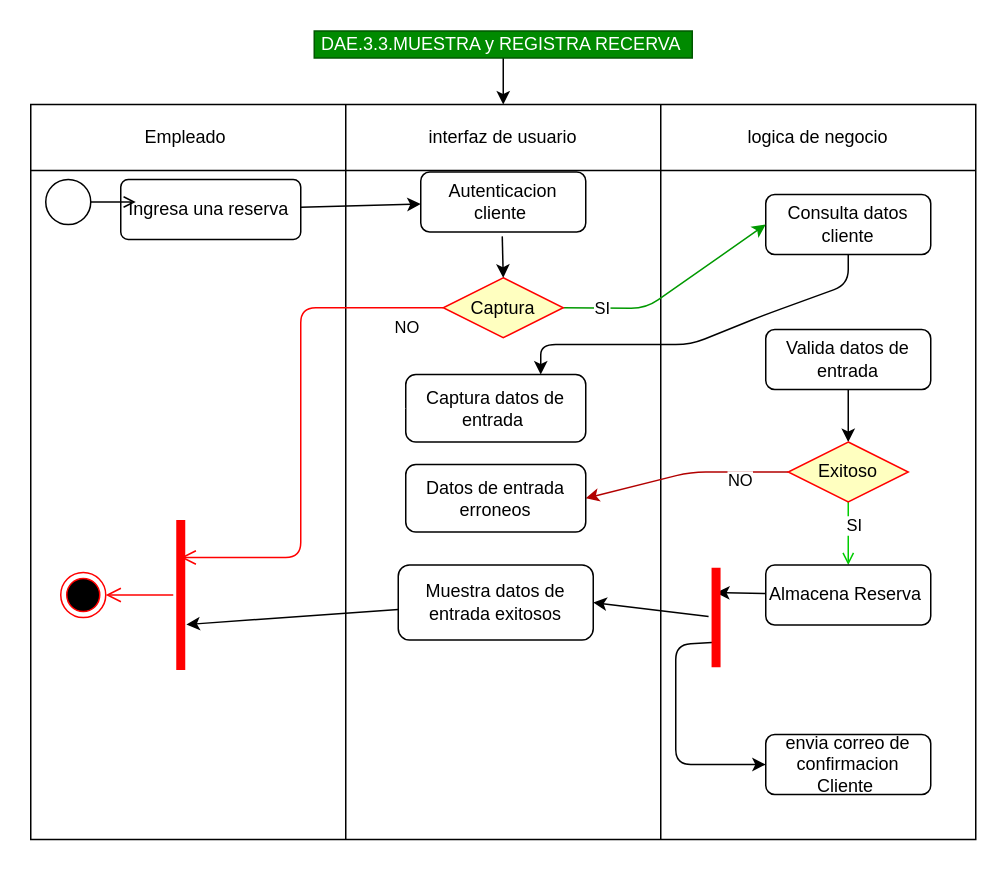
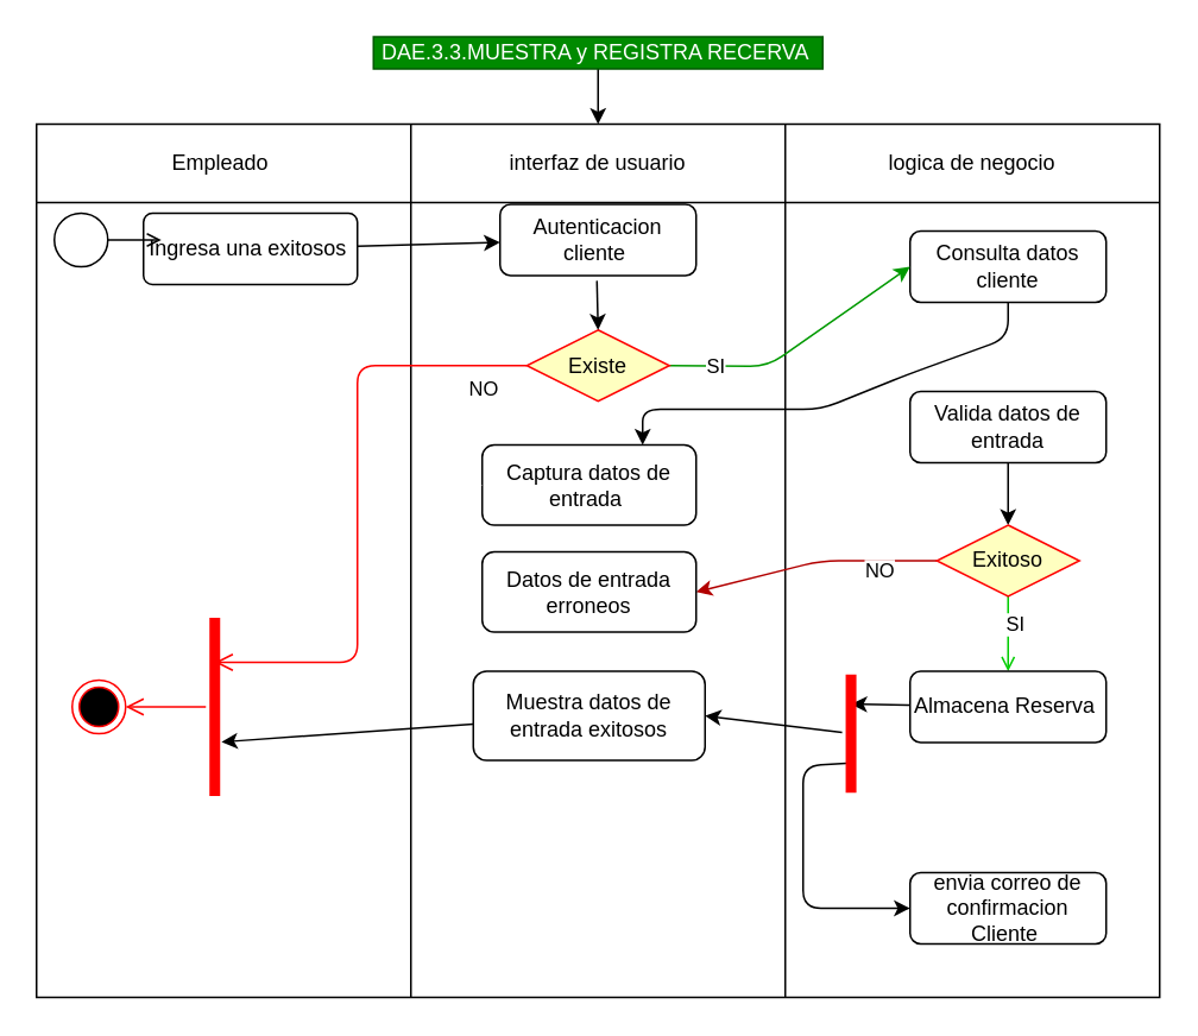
- <mxCell id="15" value="&lt;span style=&quot;color: rgb(0 , 0 , 0)&quot;&gt;Ingresa una reserva&amp;nbsp;&lt;/span&gt;" style="html=1;align=center;verticalAlign=middle;rounded=1;absoluteArcSize=1;arcSize=10;dashed=0;fillColor=#FFFFFF;" parent="1" vertex="1"><mxGeometry x="80" y="119" width="120" height="40" as="geometry" /></mxCell>
+ <mxCell id="15" value="&lt;span style=&quot;color: rgb(0 , 0 , 0)&quot;&gt;Ingresa una exitosos&amp;nbsp;&lt;/span&gt;" style="html=1;align=center;verticalAlign=middle;rounded=1;absoluteArcSize=1;arcSize=10;dashed=0;fillColor=#FFFFFF;" parent="1" vertex="1"><mxGeometry x="80" y="119" width="120" height="40" as="geometry" /></mxCell>
- <mxCell id="20" value="&lt;font color=&quot;#000000&quot;&gt;Captura&lt;/font&gt;" style="rhombus;whiteSpace=wrap;html=1;fillColor=#ffffc0;strokeColor=#ff0000;" parent="1" vertex="1"><mxGeometry x="295" y="184.5" width="80" height="40" as="geometry" /></mxCell>
+ <mxCell id="20" value="&lt;font color=&quot;#000000&quot;&gt;Existe&lt;/font&gt;" style="rhombus;whiteSpace=wrap;html=1;fillColor=#ffffc0;strokeColor=#ff0000;" parent="1" vertex="1"><mxGeometry x="295" y="184.5" width="80" height="40" as="geometry" /></mxCell>
